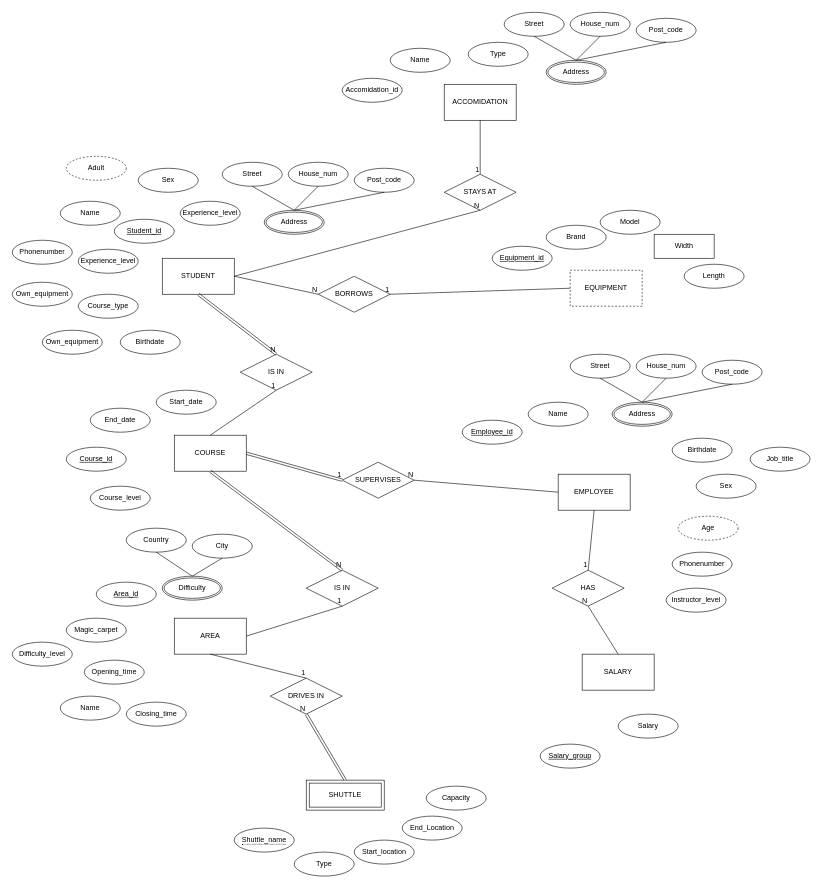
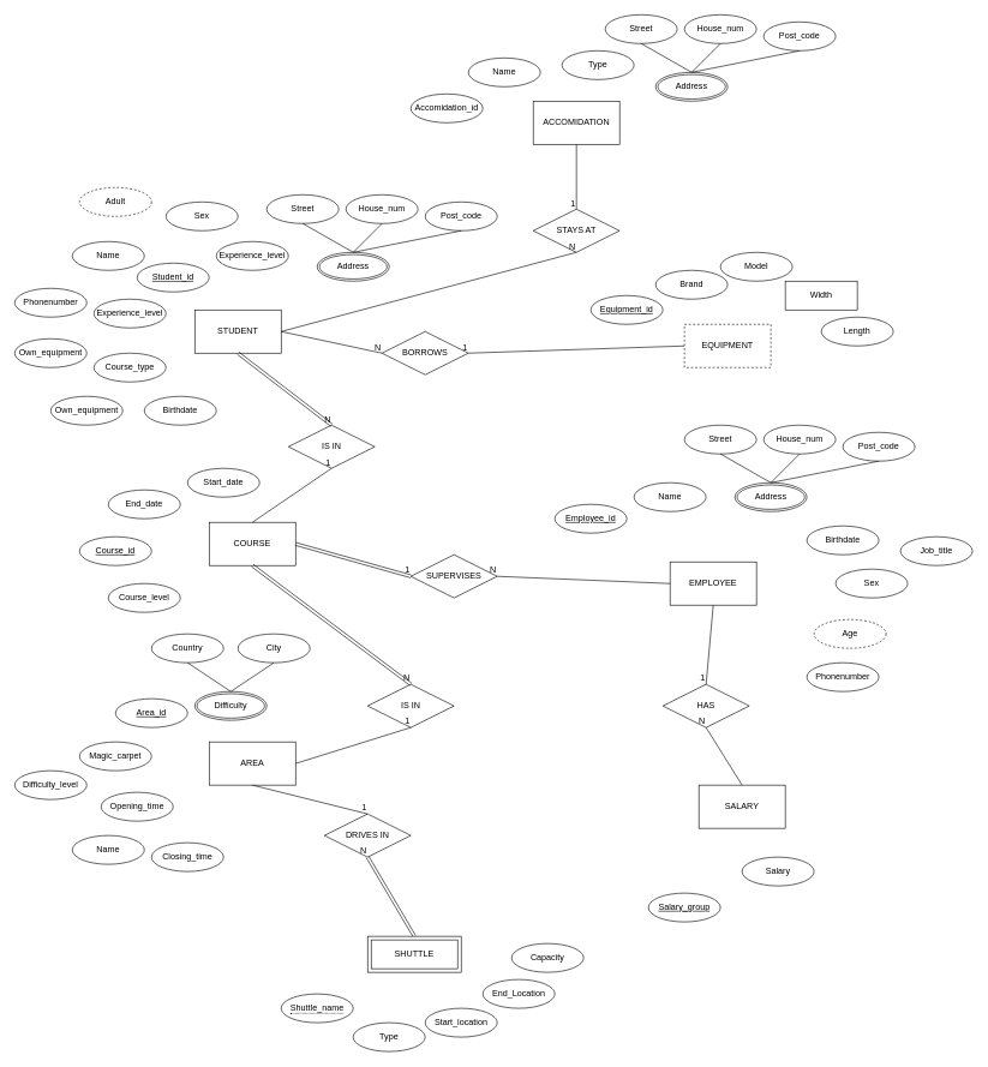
- <mxCell id="6" value="EMPLOYEE" style="rounded=0;whiteSpace=wrap;html=1;" vertex="1" parent="1"><mxGeometry x="930" y="790" width="120" height="60" as="geometry" /></mxCell>
+ <mxCell id="6" value="EMPLOYEE" style="rounded=0;whiteSpace=wrap;html=1;" vertex="1" parent="1"><mxGeometry x="930" y="780" width="120" height="60" as="geometry" /></mxCell>
- <mxCell id="38" value="City" style="ellipse;whiteSpace=wrap;html=1;align=center;" vertex="1" parent="1"><mxGeometry x="320" y="890" width="100" height="40" as="geometry" /></mxCell>
+ <mxCell id="38" value="City" style="ellipse;whiteSpace=wrap;html=1;align=center;" vertex="1" parent="1"><mxGeometry x="330" y="880" width="100" height="40" as="geometry" /></mxCell>
- <mxCell id="60" value="Instructor_level" style="ellipse;whiteSpace=wrap;html=1;" vertex="1" parent="1"><mxGeometry x="1110" y="980" width="100" height="40" as="geometry" /></mxCell>
